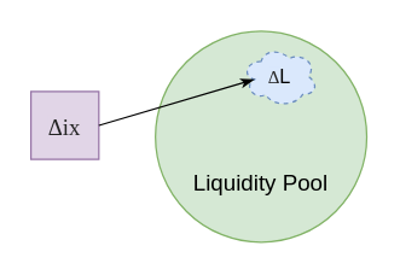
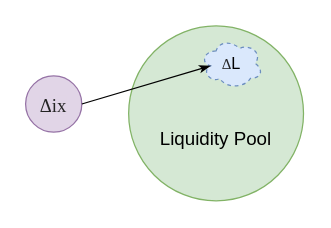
- <mxCell id="4" value="&lt;font style=&quot;font-size: 15px;&quot;&gt;&lt;span style=&quot;color: rgb(36, 36, 36); font-family: source-serif-pro, Georgia, Cambria, &amp;quot;Times New Roman&amp;quot;, Times, serif; letter-spacing: -0.06px; text-align: start; background-color: rgb(225, 213, 231);&quot;&gt;&lt;font style=&quot;&quot;&gt;Δ&lt;/font&gt;&lt;/span&gt;&lt;span style=&quot;color: rgb(36, 36, 36); font-family: source-serif-pro, Georgia, Cambria, &amp;quot;Times New Roman&amp;quot;, Times, serif; letter-spacing: -0.06px; text-align: start; background-color: rgb(225, 213, 231);&quot;&gt;ix&lt;/span&gt;&lt;/font&gt;" style="whiteSpace=wrap;html=1;aspect=fixed;fillColor=#e1d5e7;strokeColor=#9673a6;rounded=0;" parent="1" vertex="1"><mxGeometry x="20" y="60" width="45" height="45" as="geometry" /></mxCell>
+ <mxCell id="4" value="&lt;font style=&quot;font-size: 15px;&quot;&gt;&lt;span style=&quot;color: rgb(36, 36, 36); font-family: source-serif-pro, Georgia, Cambria, &amp;quot;Times New Roman&amp;quot;, Times, serif; letter-spacing: -0.06px; text-align: start; background-color: rgb(225, 213, 231);&quot;&gt;&lt;font style=&quot;&quot;&gt;Δ&lt;/font&gt;&lt;/span&gt;&lt;span style=&quot;color: rgb(36, 36, 36); font-family: source-serif-pro, Georgia, Cambria, &amp;quot;Times New Roman&amp;quot;, Times, serif; letter-spacing: -0.06px; text-align: start; background-color: rgb(225, 213, 231);&quot;&gt;ix&lt;/span&gt;&lt;/font&gt;" style="ellipse;whiteSpace=wrap;html=1;aspect=fixed;fillColor=#e1d5e7;strokeColor=#9673a6;" parent="1" vertex="1"><mxGeometry x="20" y="60" width="45" height="45" as="geometry" /></mxCell>
- <mxCell id="6" value="&lt;font style=&quot;font-size: 15px;&quot;&gt;Liquidity Pool&lt;/font&gt;" style="text;html=1;strokeColor=none;fillColor=none;align=center;verticalAlign=middle;whiteSpace=wrap;rounded=0;" parent="1" vertex="1"><mxGeometry x="106.25" y="100" width="132.5" height="40" as="geometry" /></mxCell>
+ <mxCell id="6" value="&lt;font style=&quot;font-size: 15px;&quot;&gt;Liquidity Pool&lt;/font&gt;" style="text;html=1;strokeColor=none;fillColor=none;align=center;verticalAlign=middle;whiteSpace=wrap;rounded=0;" parent="1" vertex="1"><mxGeometry x="106.25" y="90" width="132.5" height="40" as="geometry" /></mxCell>
